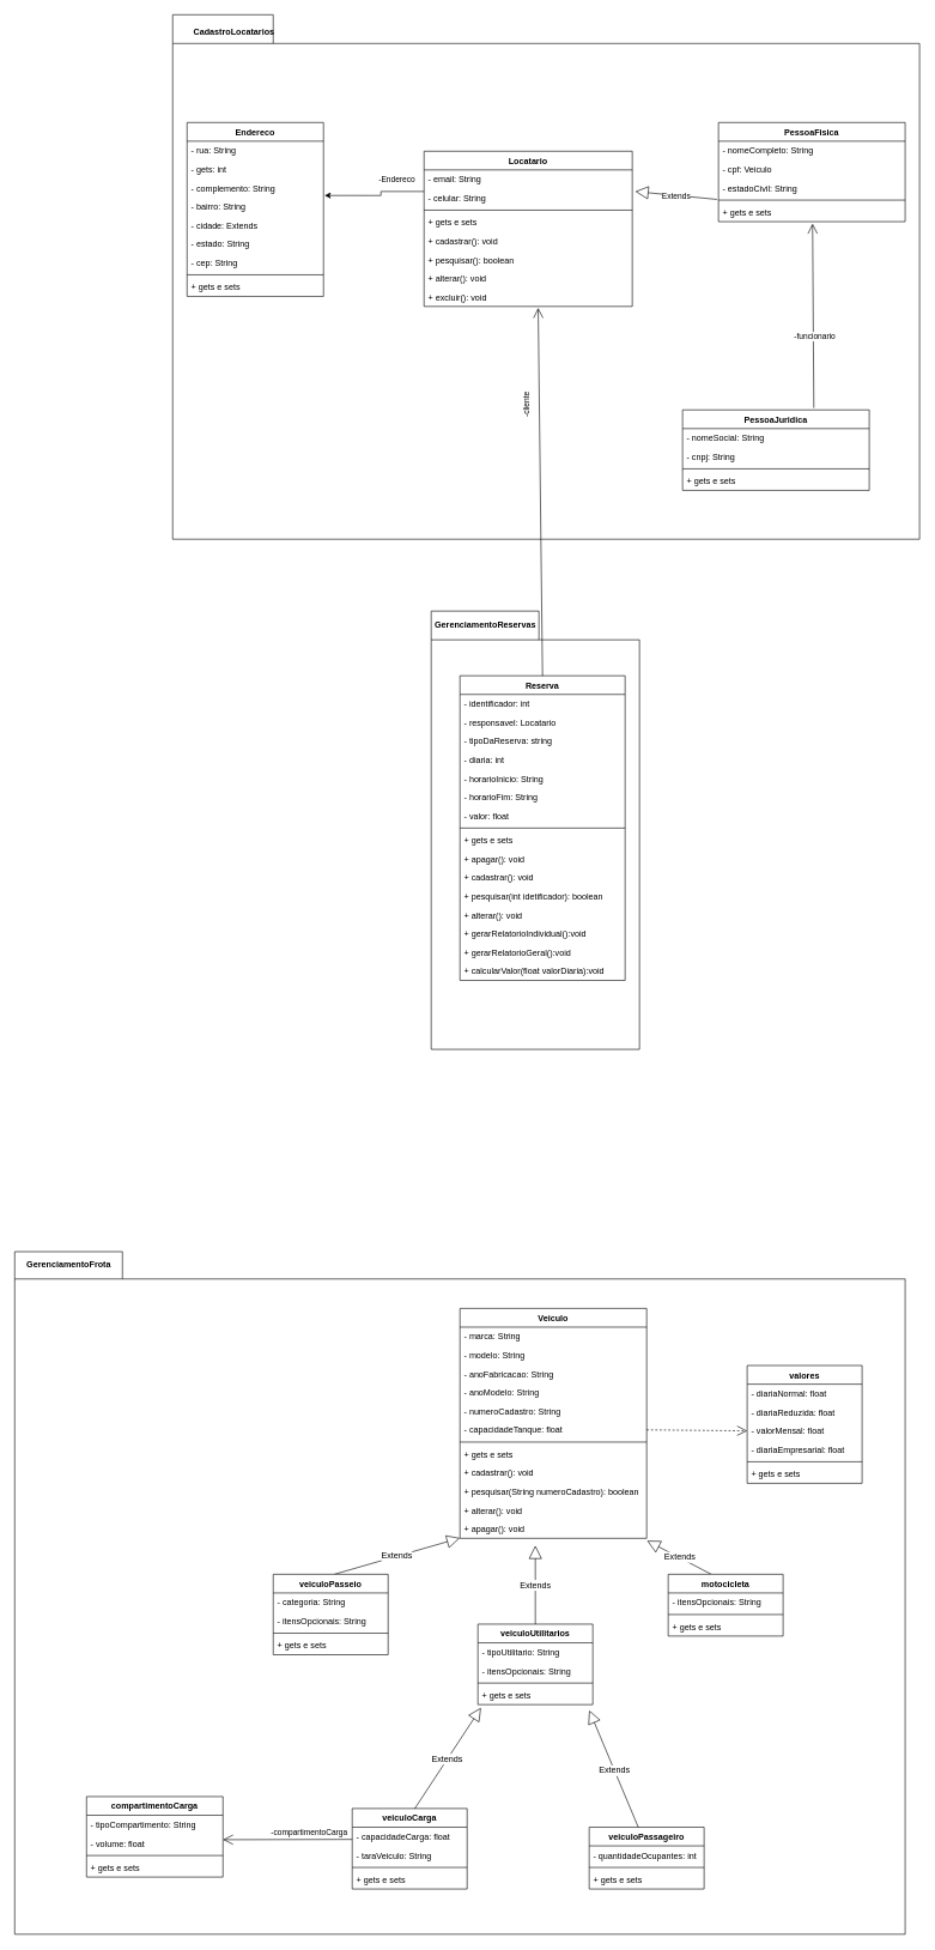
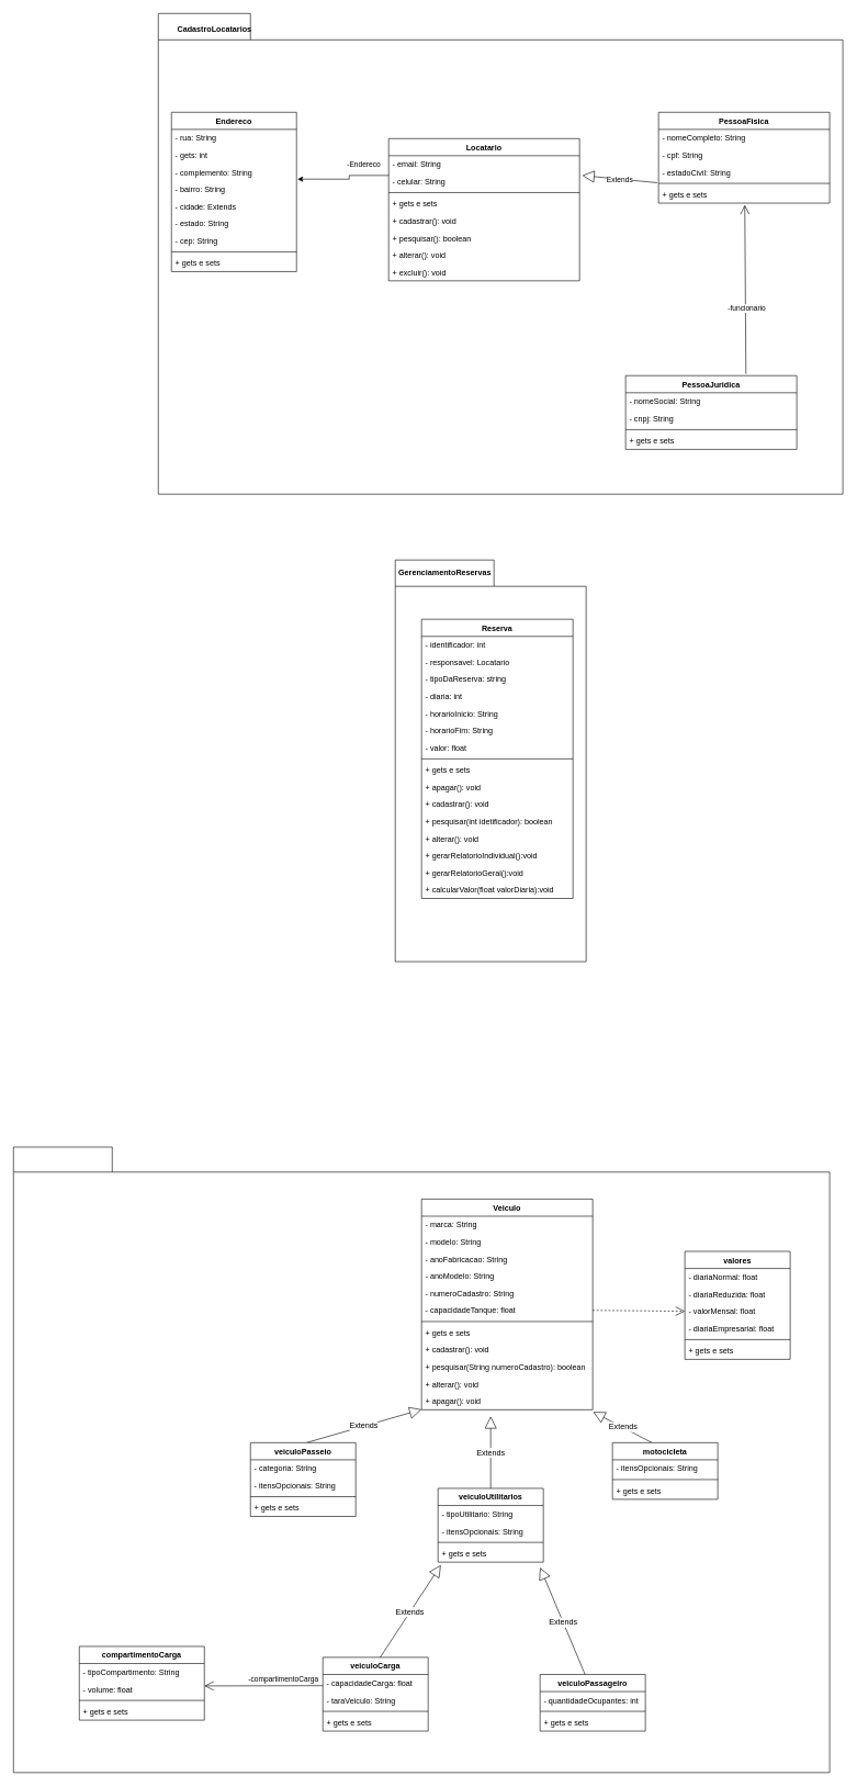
- <mxCell id="69" value="- cpf: Veiculo" style="text;strokeColor=none;fillColor=none;align=left;verticalAlign=top;spacingLeft=4;spacingRight=4;overflow=hidden;rotatable=0;points=[[0,0.5],[1,0.5]];portConstraint=eastwest;rounded=0;shadow=0;glass=0;sketch=0;" parent="67" vertex="1"><mxGeometry y="52" width="260" height="26" as="geometry" /></mxCell>
+ <mxCell id="69" value="- cpf: String" style="text;strokeColor=none;fillColor=none;align=left;verticalAlign=top;spacingLeft=4;spacingRight=4;overflow=hidden;rotatable=0;points=[[0,0.5],[1,0.5]];portConstraint=eastwest;rounded=0;shadow=0;glass=0;sketch=0;" parent="67" vertex="1"><mxGeometry y="52" width="260" height="26" as="geometry" /></mxCell>
- <mxCell id="78" value="" style="endArrow=open;endFill=1;endSize=12;html=1;rounded=0;exitX=0.5;exitY=0;exitDx=0;exitDy=0;entryX=0.548;entryY=1.077;entryDx=0;entryDy=0;entryPerimeter=0;" parent="1" source="50" target="13" edge="1"><mxGeometry width="160" relative="1" as="geometry"><mxPoint x="1240" y="740" as="sourcePoint" /><mxPoint x="730" y="300" as="targetPoint" /></mxGeometry></mxCell>
- <mxCell id="79" value="&lt;font style=&quot;font-size: 11px&quot;&gt;-cliente&lt;/font&gt;" style="edgeLabel;html=1;align=center;verticalAlign=middle;resizable=0;points=[];fontSize=18;labelPosition=center;verticalLabelPosition=middle;rotation=270;" parent="78" vertex="1" connectable="0"><mxGeometry x="-0.327" y="4" relative="1" as="geometry"><mxPoint x="-19" y="-205" as="offset" /></mxGeometry></mxCell>
- <mxCell id="117" value="&lt;b&gt;GerenciamentoFrota&lt;/b&gt;" style="text;html=1;align=center;verticalAlign=middle;resizable=0;points=[];autosize=1;strokeColor=none;fillColor=none;" vertex="1" parent="1"><mxGeometry x="30" y="1750" width="130" height="20" as="geometry" /></mxCell>
